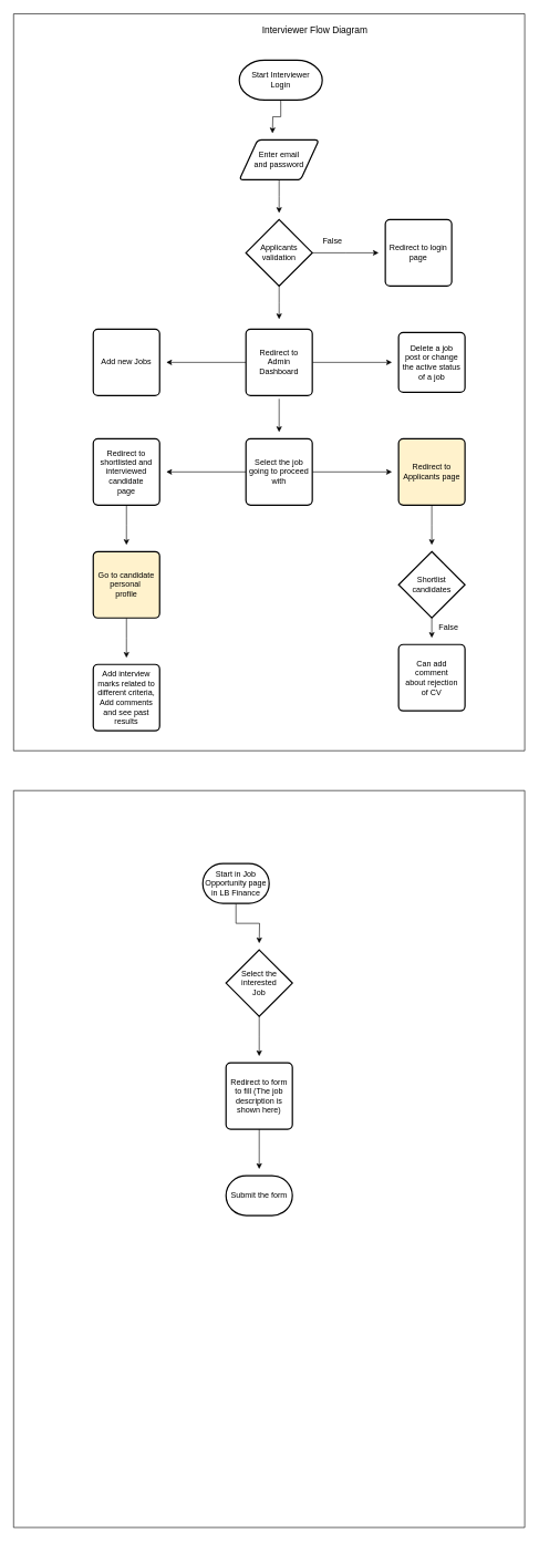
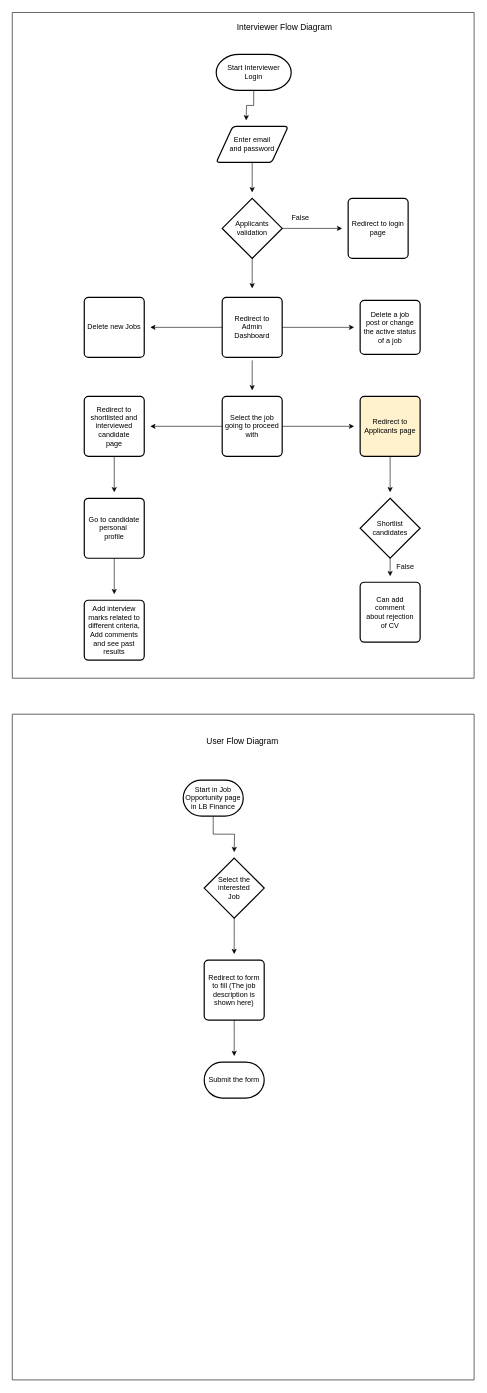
- <mxCell id="19" value="Add new Jobs" style="rounded=1;whiteSpace=wrap;html=1;absoluteArcSize=1;arcSize=14;strokeWidth=2;" vertex="1" parent="1"><mxGeometry x="140" y="495" width="100" height="100" as="geometry" /></mxCell>
+ <mxCell id="19" value="Delete new Jobs" style="rounded=1;whiteSpace=wrap;html=1;absoluteArcSize=1;arcSize=14;strokeWidth=2;" vertex="1" parent="1"><mxGeometry x="140" y="495" width="100" height="100" as="geometry" /></mxCell>
- <mxCell id="35" value="Go to candidate&lt;div&gt;personal&amp;nbsp;&lt;/div&gt;&lt;div&gt;profile&lt;/div&gt;" style="rounded=1;whiteSpace=wrap;html=1;absoluteArcSize=1;arcSize=14;strokeWidth=2;fillColor=#fff2cc;" vertex="1" parent="1"><mxGeometry x="140" y="830" width="100" height="100" as="geometry" /></mxCell>
+ <mxCell id="35" value="Go to candidate&lt;div&gt;personal&amp;nbsp;&lt;/div&gt;&lt;div&gt;profile&lt;/div&gt;" style="rounded=1;whiteSpace=wrap;html=1;absoluteArcSize=1;arcSize=14;strokeWidth=2;" vertex="1" parent="1"><mxGeometry x="140" y="830" width="100" height="100" as="geometry" /></mxCell>
+ <mxCell id="36" value="&lt;font style=&quot;font-size: 14px;&quot;&gt;User Flow Diagram&lt;/font&gt;" style="text;html=1;align=center;verticalAlign=middle;whiteSpace=wrap;rounded=0;" vertex="1" parent="1"><mxGeometry x="294" y="1220" width="220" height="30" as="geometry" /></mxCell>
